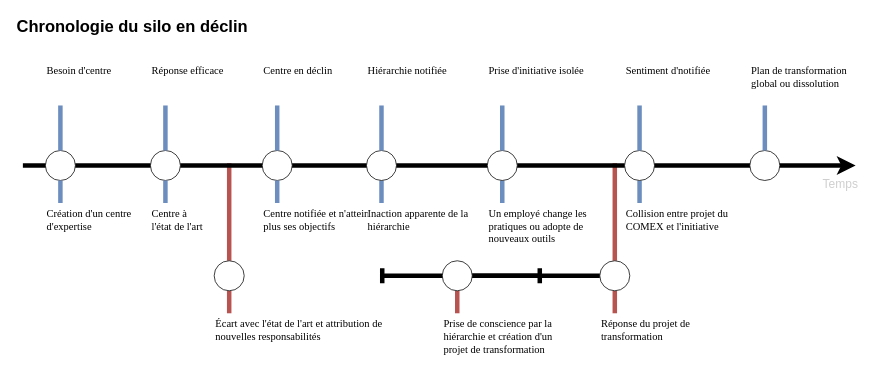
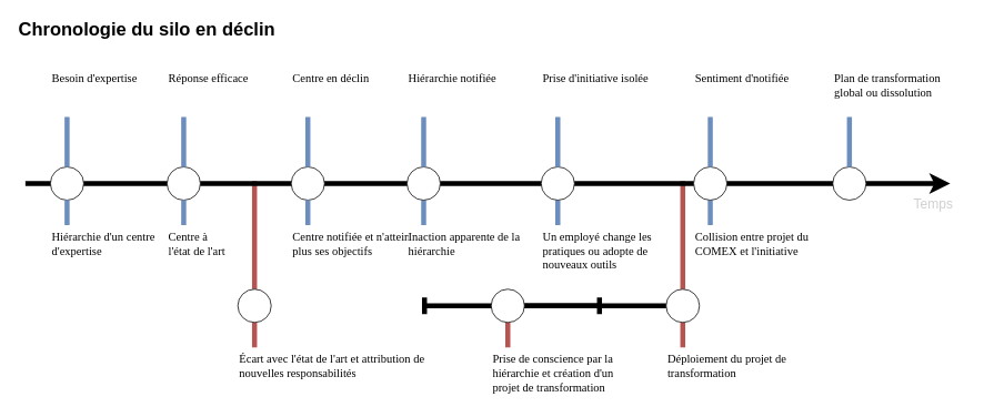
- <mxCell id="30" value="Besoin d'centre" style="text;html=1;strokeColor=none;fillColor=none;align=left;verticalAlign=top;whiteSpace=wrap;rounded=0;fontSize=14;fontFamily=Tahoma;" parent="27" vertex="1"><mxGeometry y="20" width="160" height="50" as="geometry" /></mxCell>
+ <mxCell id="30" value="Besoin d'expertise" style="text;html=1;strokeColor=none;fillColor=none;align=left;verticalAlign=top;whiteSpace=wrap;rounded=0;fontSize=14;fontFamily=Tahoma;" parent="27" vertex="1"><mxGeometry y="20" width="160" height="50" as="geometry" /></mxCell>
- <mxCell id="36" value="Création d'un centre d'expertise" style="text;html=1;strokeColor=none;fillColor=none;align=left;verticalAlign=top;whiteSpace=wrap;rounded=0;fontSize=14;fontFamily=Tahoma;" parent="1" vertex="1"><mxGeometry x="60" y="270" width="140" height="50" as="geometry" /></mxCell>
+ <mxCell id="36" value="Hiérarchie d'un centre d'expertise" style="text;html=1;strokeColor=none;fillColor=none;align=left;verticalAlign=top;whiteSpace=wrap;rounded=0;fontSize=14;fontFamily=Tahoma;" parent="1" vertex="1"><mxGeometry x="60" y="270" width="140" height="50" as="geometry" /></mxCell>
- <mxCell id="4" value="Réponse du projet de transformation" style="text;html=1;strokeColor=none;fillColor=none;align=left;verticalAlign=top;whiteSpace=wrap;rounded=0;fontSize=14;fontFamily=Tahoma;container=0;" parent="2" vertex="1"><mxGeometry y="200" width="170" height="50" as="geometry" /></mxCell>
+ <mxCell id="4" value="Déploiement du projet de transformation" style="text;html=1;strokeColor=none;fillColor=none;align=left;verticalAlign=top;whiteSpace=wrap;rounded=0;fontSize=14;fontFamily=Tahoma;container=0;" parent="2" vertex="1"><mxGeometry y="200" width="170" height="50" as="geometry" /></mxCell>
